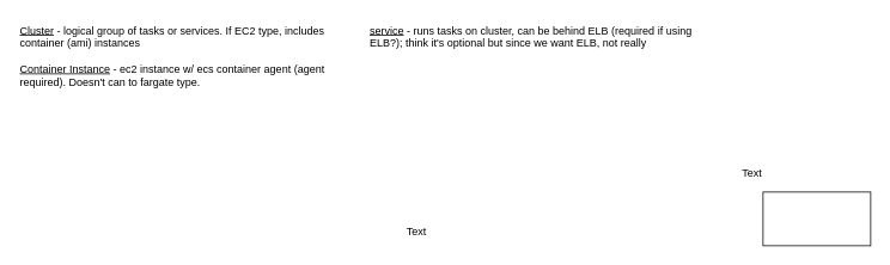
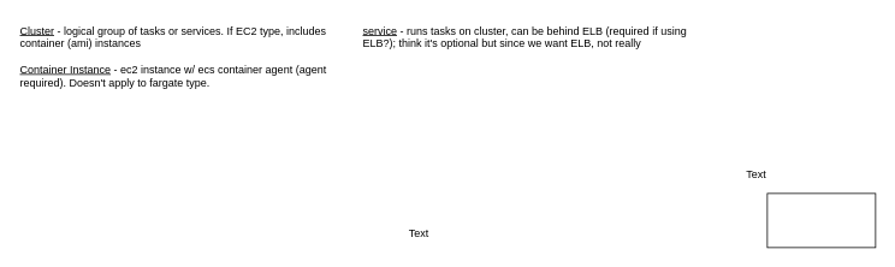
- <mxCell id="4" value="&lt;u&gt;Cluster&lt;/u&gt; - logical group of tasks or services. If EC2 type, includes container (ami) instances&lt;br&gt;&lt;br&gt;&lt;u&gt;Container Instance&lt;/u&gt; - ec2 instance w/ ecs container agent (agent required). Doesn't can to fargate type.&lt;br&gt;" style="text;html=1;strokeColor=none;fillColor=none;align=left;verticalAlign=top;whiteSpace=wrap;rounded=0;labelPosition=center;verticalLabelPosition=middle;" vertex="1" parent="1"><mxGeometry x="20" y="20" width="370" height="120" as="geometry" /></mxCell>
+ <mxCell id="4" value="&lt;u&gt;Cluster&lt;/u&gt; - logical group of tasks or services. If EC2 type, includes container (ami) instances&lt;br&gt;&lt;br&gt;&lt;u&gt;Container Instance&lt;/u&gt; - ec2 instance w/ ecs container agent (agent required). Doesn't apply to fargate type.&lt;br&gt;" style="text;html=1;strokeColor=none;fillColor=none;align=left;verticalAlign=top;whiteSpace=wrap;rounded=0;labelPosition=center;verticalLabelPosition=middle;" vertex="1" parent="1"><mxGeometry x="20" y="20" width="370" height="120" as="geometry" /></mxCell>
- <mxCell id="6" value="&lt;u&gt;service&lt;/u&gt;&amp;nbsp;- runs tasks on cluster, can be behind ELB (required if using ELB?); think it's optional but since we want ELB, not really&lt;br&gt;" style="text;html=1;strokeColor=none;fillColor=none;align=left;verticalAlign=top;whiteSpace=wrap;rounded=0;labelPosition=center;verticalLabelPosition=middle;" vertex="1" parent="1"><mxGeometry x="410" y="20" width="370" height="120" as="geometry" /></mxCell>
+ <mxCell id="6" value="&lt;u&gt;service&lt;/u&gt;&amp;nbsp;- runs tasks on cluster, can be behind ELB (required if using ELB?); think it's optional but since we want ELB, not really&lt;br&gt;" style="text;html=1;strokeColor=none;fillColor=none;align=left;verticalAlign=top;whiteSpace=wrap;rounded=0;labelPosition=center;verticalLabelPosition=middle;" vertex="1" parent="1"><mxGeometry x="400" y="20" width="370" height="120" as="geometry" /></mxCell>
